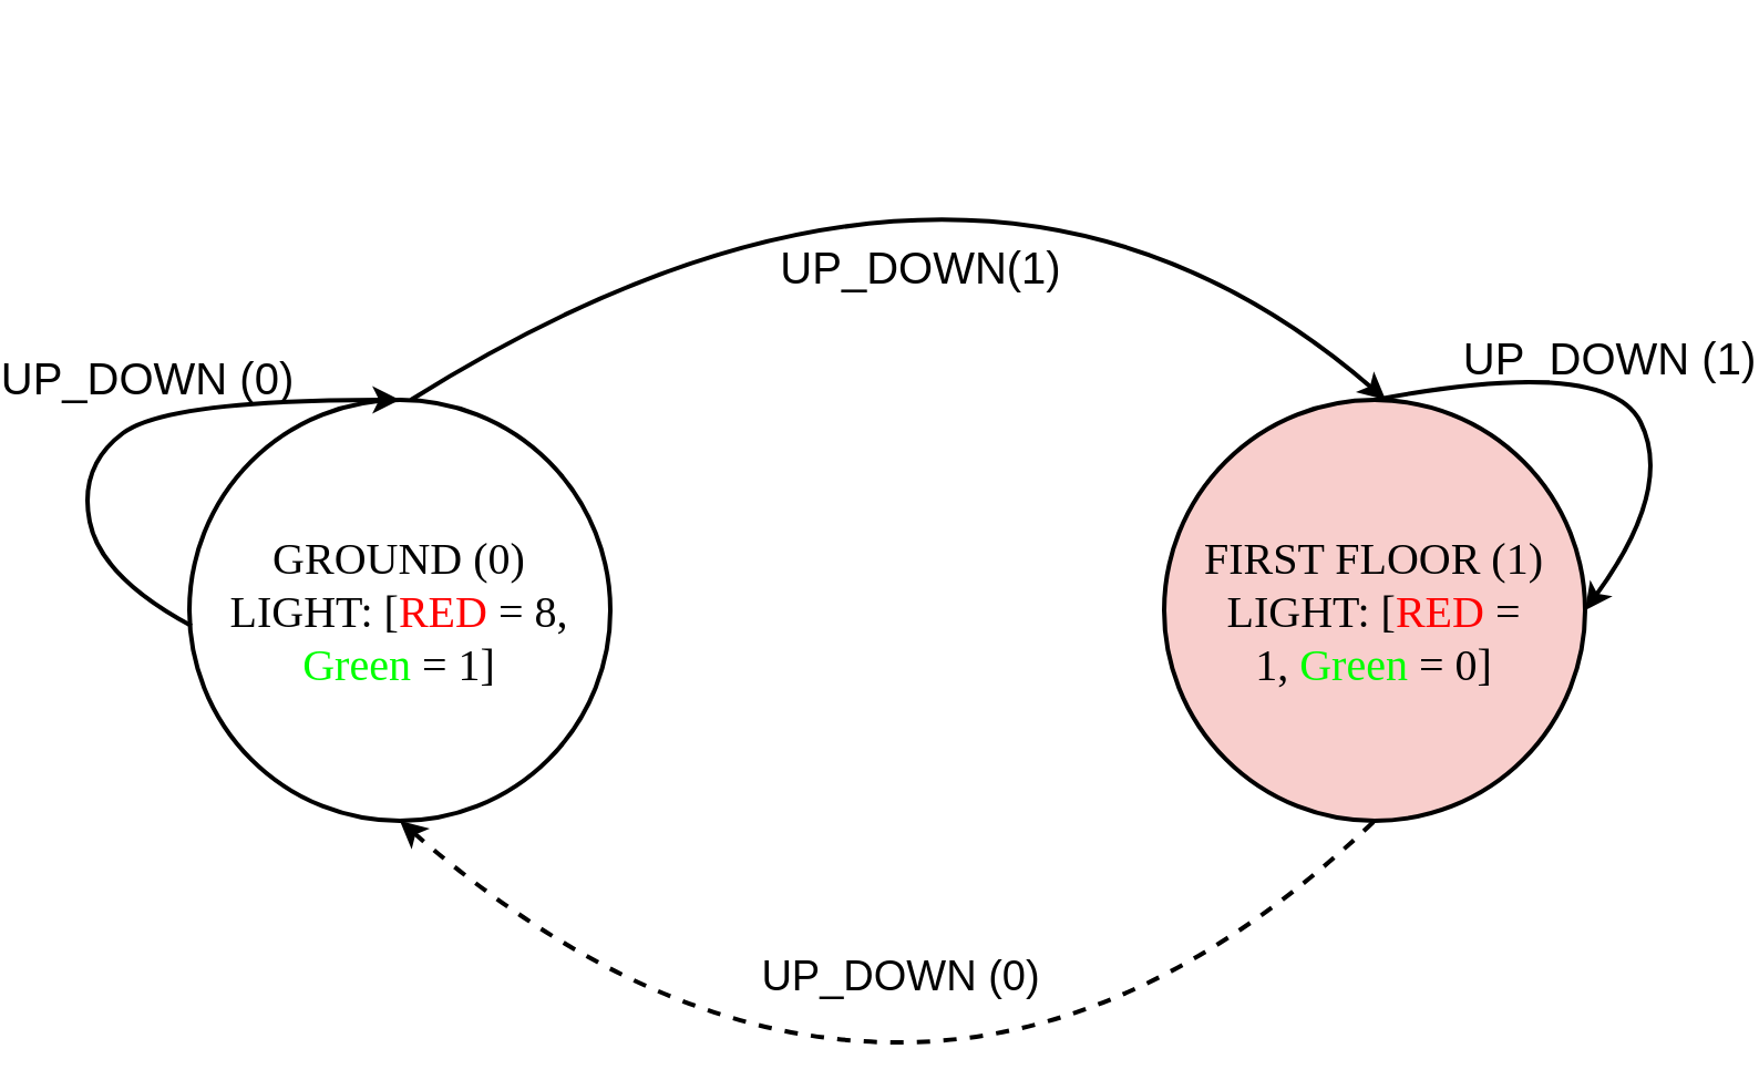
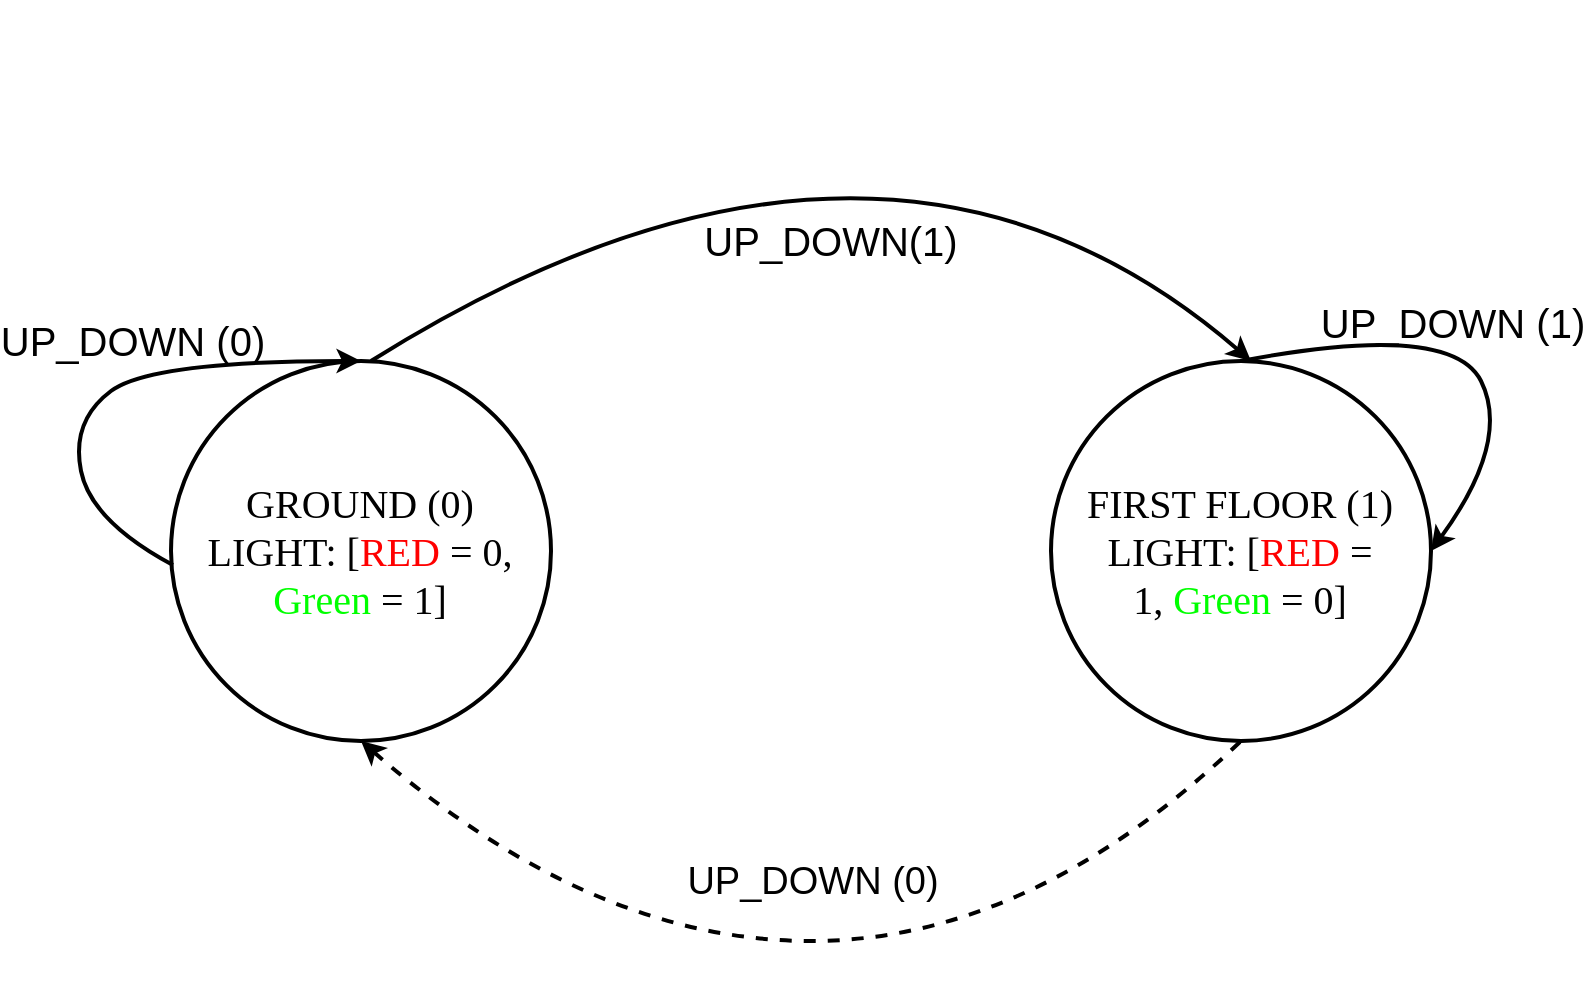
- <mxCell id="2" value="&lt;font face=&quot;Times New Roman&quot; style=&quot;font-size: 20px&quot;&gt;GROUND (0)&lt;br&gt;LIGHT: [&lt;font color=&quot;#ff0000&quot;&gt;RED &lt;/font&gt;= 8, &lt;font color=&quot;#00ff00&quot;&gt;Green&lt;/font&gt; = 1]&lt;br&gt;&lt;/font&gt;" style="ellipse;whiteSpace=wrap;html=1;aspect=fixed;strokeWidth=2;align=center;" parent="1" vertex="1"><mxGeometry x="70" y="180" width="190" height="190" as="geometry" /></mxCell>
+ <mxCell id="2" value="&lt;font face=&quot;Times New Roman&quot; style=&quot;font-size: 20px&quot;&gt;GROUND (0)&lt;br&gt;LIGHT: [&lt;font color=&quot;#ff0000&quot;&gt;RED &lt;/font&gt;= 0, &lt;font color=&quot;#00ff00&quot;&gt;Green&lt;/font&gt; = 1]&lt;br&gt;&lt;/font&gt;" style="ellipse;whiteSpace=wrap;html=1;aspect=fixed;strokeWidth=2;align=center;" parent="1" vertex="1"><mxGeometry x="70" y="180" width="190" height="190" as="geometry" /></mxCell>
- <mxCell id="3" value="&lt;font face=&quot;Times New Roman&quot; style=&quot;font-size: 20px&quot;&gt;FIRST FLOOR (1)&lt;br&gt;&lt;/font&gt;&lt;span style=&quot;font-family: &amp;#34;times new roman&amp;#34; ; font-size: 20px&quot;&gt;LIGHT: [&lt;/span&gt;&lt;font color=&quot;#ff0000&quot; style=&quot;font-family: &amp;#34;times new roman&amp;#34; ; font-size: 20px&quot;&gt;RED&amp;nbsp;&lt;/font&gt;&lt;span style=&quot;font-family: &amp;#34;times new roman&amp;#34; ; font-size: 20px&quot;&gt;= 1,&amp;nbsp;&lt;/span&gt;&lt;font color=&quot;#00ff00&quot; style=&quot;font-family: &amp;#34;times new roman&amp;#34; ; font-size: 20px&quot;&gt;Green&lt;/font&gt;&lt;span style=&quot;font-family: &amp;#34;times new roman&amp;#34; ; font-size: 20px&quot;&gt;&amp;nbsp;= 0]&lt;/span&gt;&lt;font face=&quot;Times New Roman&quot; style=&quot;font-size: 20px&quot;&gt;&lt;br&gt;&lt;/font&gt;" style="ellipse;whiteSpace=wrap;html=1;aspect=fixed;strokeWidth=2;fillColor=#f8cecc;" parent="1" vertex="1"><mxGeometry x="510" y="180" width="190" height="190" as="geometry" /></mxCell>
+ <mxCell id="3" value="&lt;font face=&quot;Times New Roman&quot; style=&quot;font-size: 20px&quot;&gt;FIRST FLOOR (1)&lt;br&gt;&lt;/font&gt;&lt;span style=&quot;font-family: &amp;#34;times new roman&amp;#34; ; font-size: 20px&quot;&gt;LIGHT: [&lt;/span&gt;&lt;font color=&quot;#ff0000&quot; style=&quot;font-family: &amp;#34;times new roman&amp;#34; ; font-size: 20px&quot;&gt;RED&amp;nbsp;&lt;/font&gt;&lt;span style=&quot;font-family: &amp;#34;times new roman&amp;#34; ; font-size: 20px&quot;&gt;= 1,&amp;nbsp;&lt;/span&gt;&lt;font color=&quot;#00ff00&quot; style=&quot;font-family: &amp;#34;times new roman&amp;#34; ; font-size: 20px&quot;&gt;Green&lt;/font&gt;&lt;span style=&quot;font-family: &amp;#34;times new roman&amp;#34; ; font-size: 20px&quot;&gt;&amp;nbsp;= 0]&lt;/span&gt;&lt;font face=&quot;Times New Roman&quot; style=&quot;font-size: 20px&quot;&gt;&lt;br&gt;&lt;/font&gt;" style="ellipse;whiteSpace=wrap;html=1;aspect=fixed;strokeWidth=2;" parent="1" vertex="1"><mxGeometry x="510" y="180" width="190" height="190" as="geometry" /></mxCell>
